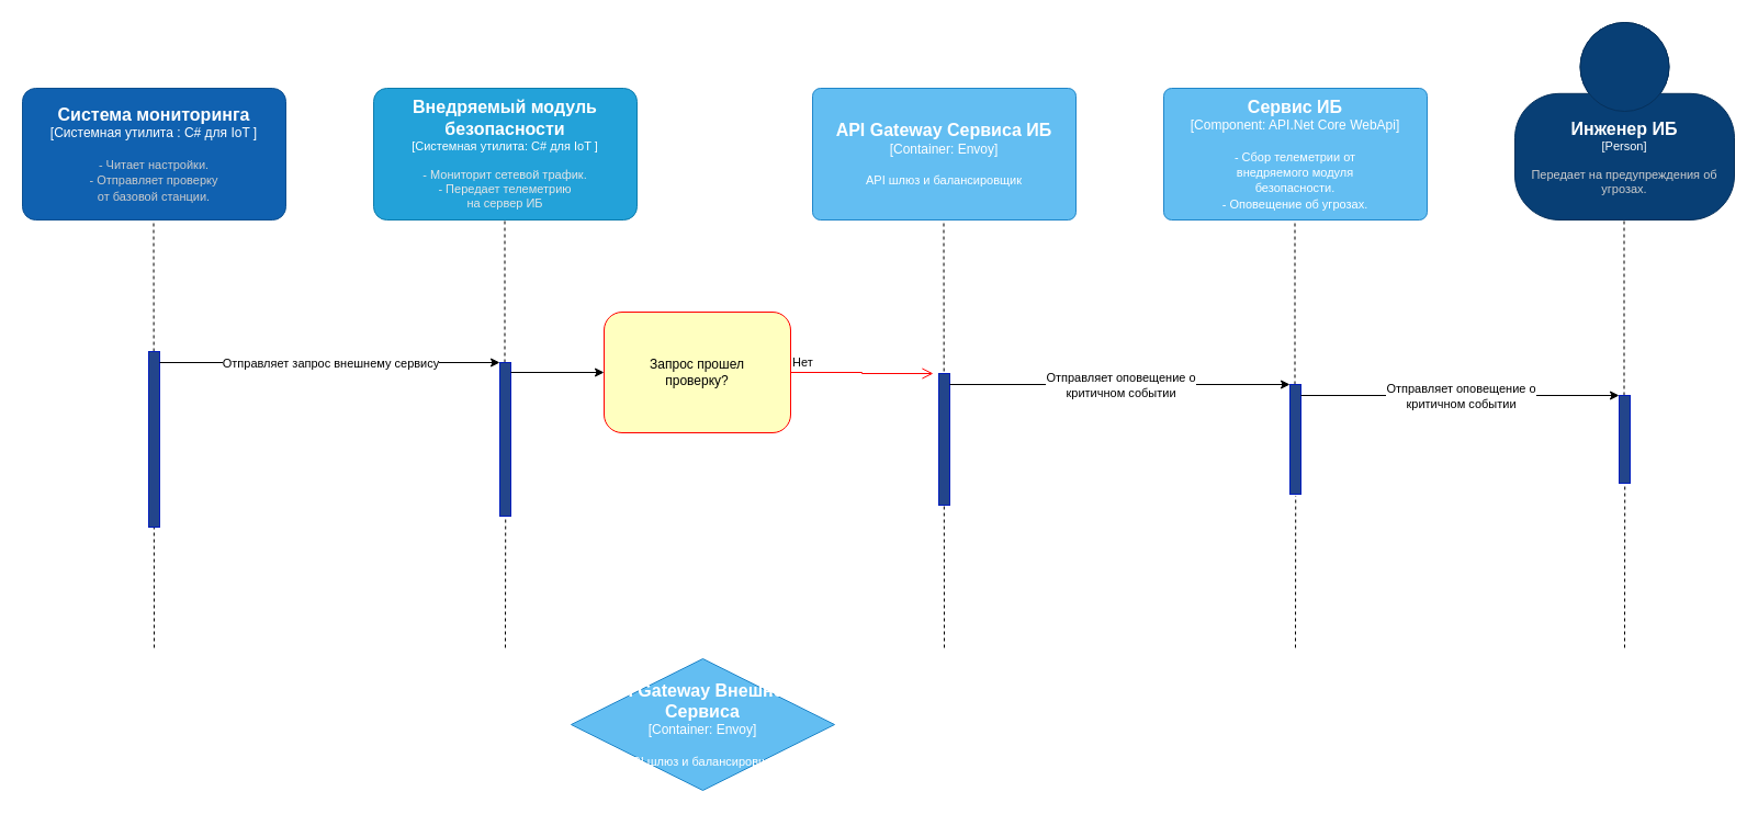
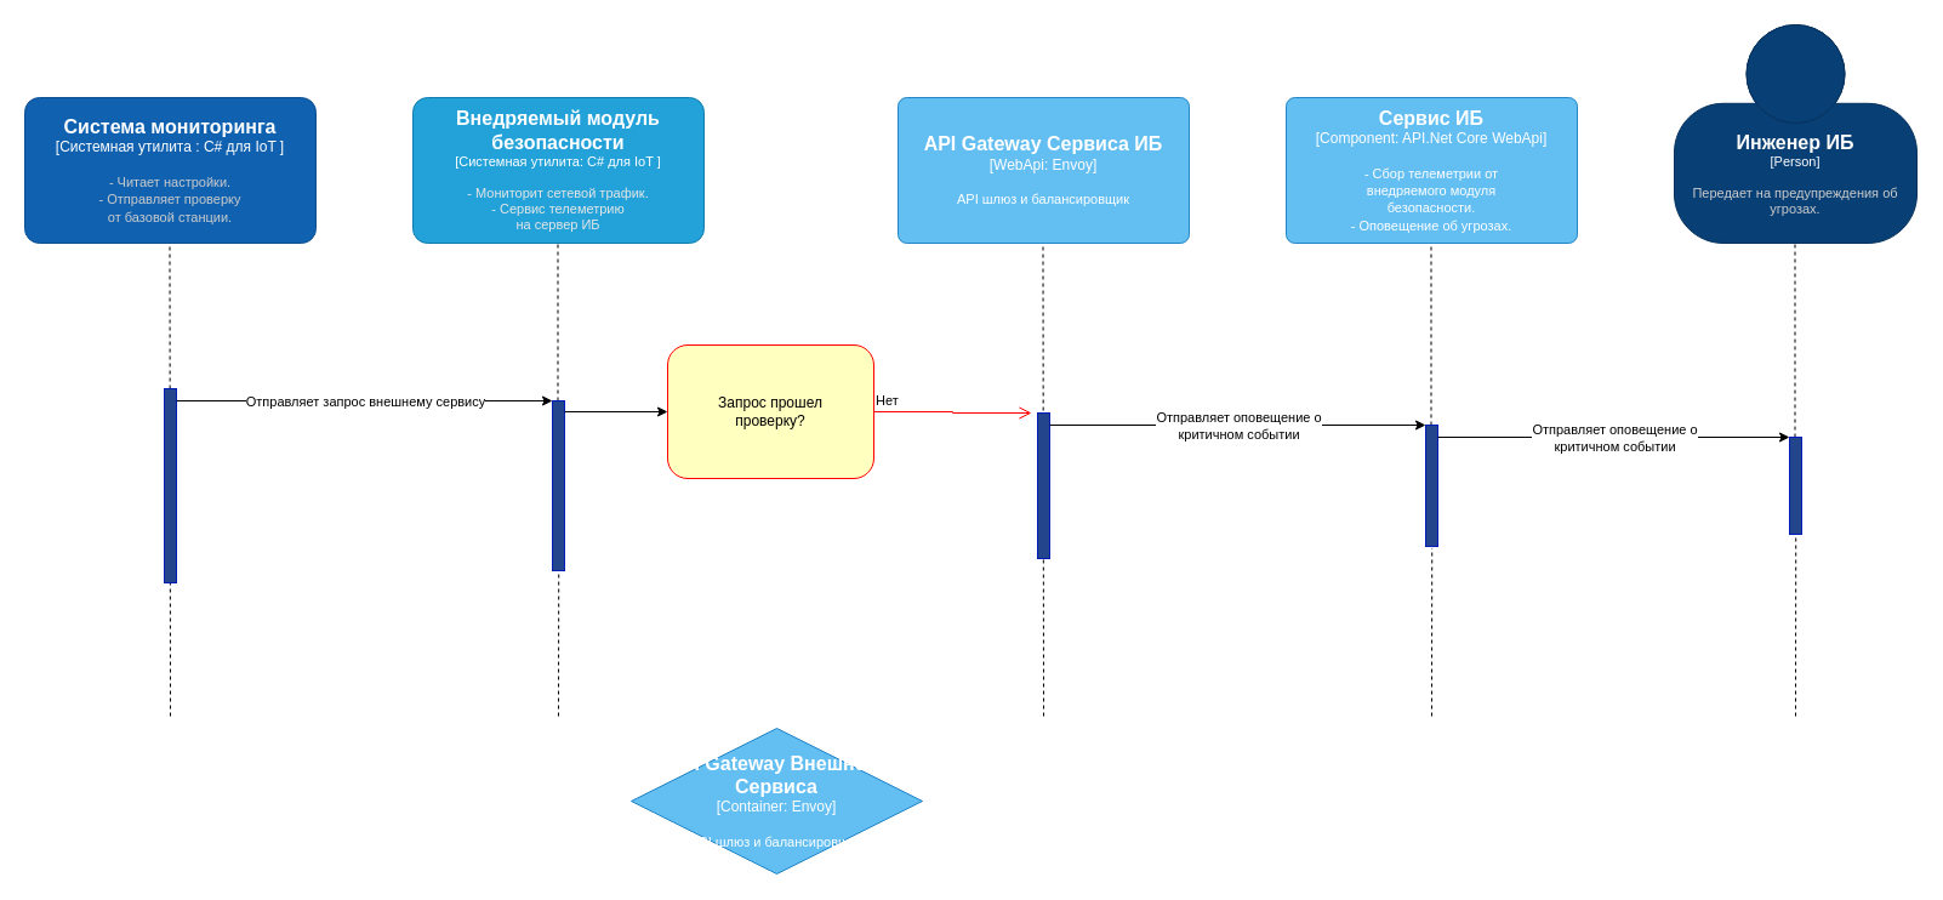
- <mxCell id="3" value="&lt;font style=&quot;font-size: 16px&quot;&gt;&lt;b&gt;Внедряемый модуль безопасности&lt;/b&gt;&lt;/font&gt;&lt;div&gt;[Системная утилита: C# для IoT ]&lt;/div&gt;&lt;br&gt;&lt;div&gt;&lt;font style=&quot;font-size: 11px&quot;&gt;&lt;font color=&quot;#E6E6E6&quot;&gt;- Мониторит сетевой трафик.&#10;- Передает телеметрию&#10;на сервер ИБ&lt;/font&gt;&lt;/div&gt;" style="rounded=1;whiteSpace=wrap;html=1;fontSize=11;labelBackgroundColor=none;fillColor=#23A2D9;fontColor=#ffffff;align=center;arcSize=10;strokeColor=#0E7DAD;metaEdit=1;resizable=0;points=[[0.25,0,0],[0.5,0,0],[0.75,0,0],[1,0.25,0],[1,0.5,0],[1,0.75,0],[0.75,1,0],[0.5,1,0],[0.25,1,0],[0,0.75,0],[0,0.5,0],[0,0.25,0]];" vertex="1" parent="1"><mxGeometry x="340" y="80" width="240" height="120" as="geometry" /></mxCell>
+ <mxCell id="3" value="&lt;font style=&quot;font-size: 16px&quot;&gt;&lt;b&gt;Внедряемый модуль безопасности&lt;/b&gt;&lt;/font&gt;&lt;div&gt;[Системная утилита: C# для IoT ]&lt;/div&gt;&lt;br&gt;&lt;div&gt;&lt;font style=&quot;font-size: 11px&quot;&gt;&lt;font color=&quot;#E6E6E6&quot;&gt;- Мониторит сетевой трафик.&#10;- Сервис телеметрию&#10;на сервер ИБ&lt;/font&gt;&lt;/div&gt;" style="rounded=1;whiteSpace=wrap;html=1;fontSize=11;labelBackgroundColor=none;fillColor=#23A2D9;fontColor=#ffffff;align=center;arcSize=10;strokeColor=#0E7DAD;metaEdit=1;resizable=0;points=[[0.25,0,0],[0.5,0,0],[0.75,0,0],[1,0.25,0],[1,0.5,0],[1,0.75,0],[0.75,1,0],[0.5,1,0],[0.25,1,0],[0,0.75,0],[0,0.5,0],[0,0.25,0]];" vertex="1" parent="1"><mxGeometry x="340" y="80" width="240" height="120" as="geometry" /></mxCell>
- <mxCell id="4" value="&lt;font style=&quot;font-size: 16px&quot;&gt;&lt;b&gt;API Gateway Cервиса ИБ&lt;/b&gt;&lt;/font&gt;&lt;div&gt;[Container: Envoy]&lt;/div&gt;&lt;br&gt;&lt;div&gt;&lt;font style=&quot;font-size: 11px&quot;&gt;API шлюз и балансировщик&lt;/font&gt;&lt;/div&gt;" style="rounded=1;whiteSpace=wrap;html=1;labelBackgroundColor=none;fillColor=#63BEF2;fontColor=#ffffff;align=center;arcSize=6;strokeColor=#2086C9;metaEdit=1;resizable=0;points=[[0.25,0,0],[0.5,0,0],[0.75,0,0],[1,0.25,0],[1,0.5,0],[1,0.75,0],[0.75,1,0],[0.5,1,0],[0.25,1,0],[0,0.75,0],[0,0.5,0],[0,0.25,0]];" vertex="1" parent="1"><mxGeometry x="740" y="80" width="240" height="120" as="geometry" /></mxCell>
+ <mxCell id="4" value="&lt;font style=&quot;font-size: 16px&quot;&gt;&lt;b&gt;API Gateway Cервиса ИБ&lt;/b&gt;&lt;/font&gt;&lt;div&gt;[WebApi: Envoy]&lt;/div&gt;&lt;br&gt;&lt;div&gt;&lt;font style=&quot;font-size: 11px&quot;&gt;API шлюз и балансировщик&lt;/font&gt;&lt;/div&gt;" style="rounded=1;whiteSpace=wrap;html=1;labelBackgroundColor=none;fillColor=#63BEF2;fontColor=#ffffff;align=center;arcSize=6;strokeColor=#2086C9;metaEdit=1;resizable=0;points=[[0.25,0,0],[0.5,0,0],[0.75,0,0],[1,0.25,0],[1,0.5,0],[1,0.75,0],[0.75,1,0],[0.5,1,0],[0.25,1,0],[0,0.75,0],[0,0.5,0],[0,0.25,0]];" vertex="1" parent="1"><mxGeometry x="740" y="80" width="240" height="120" as="geometry" /></mxCell>
